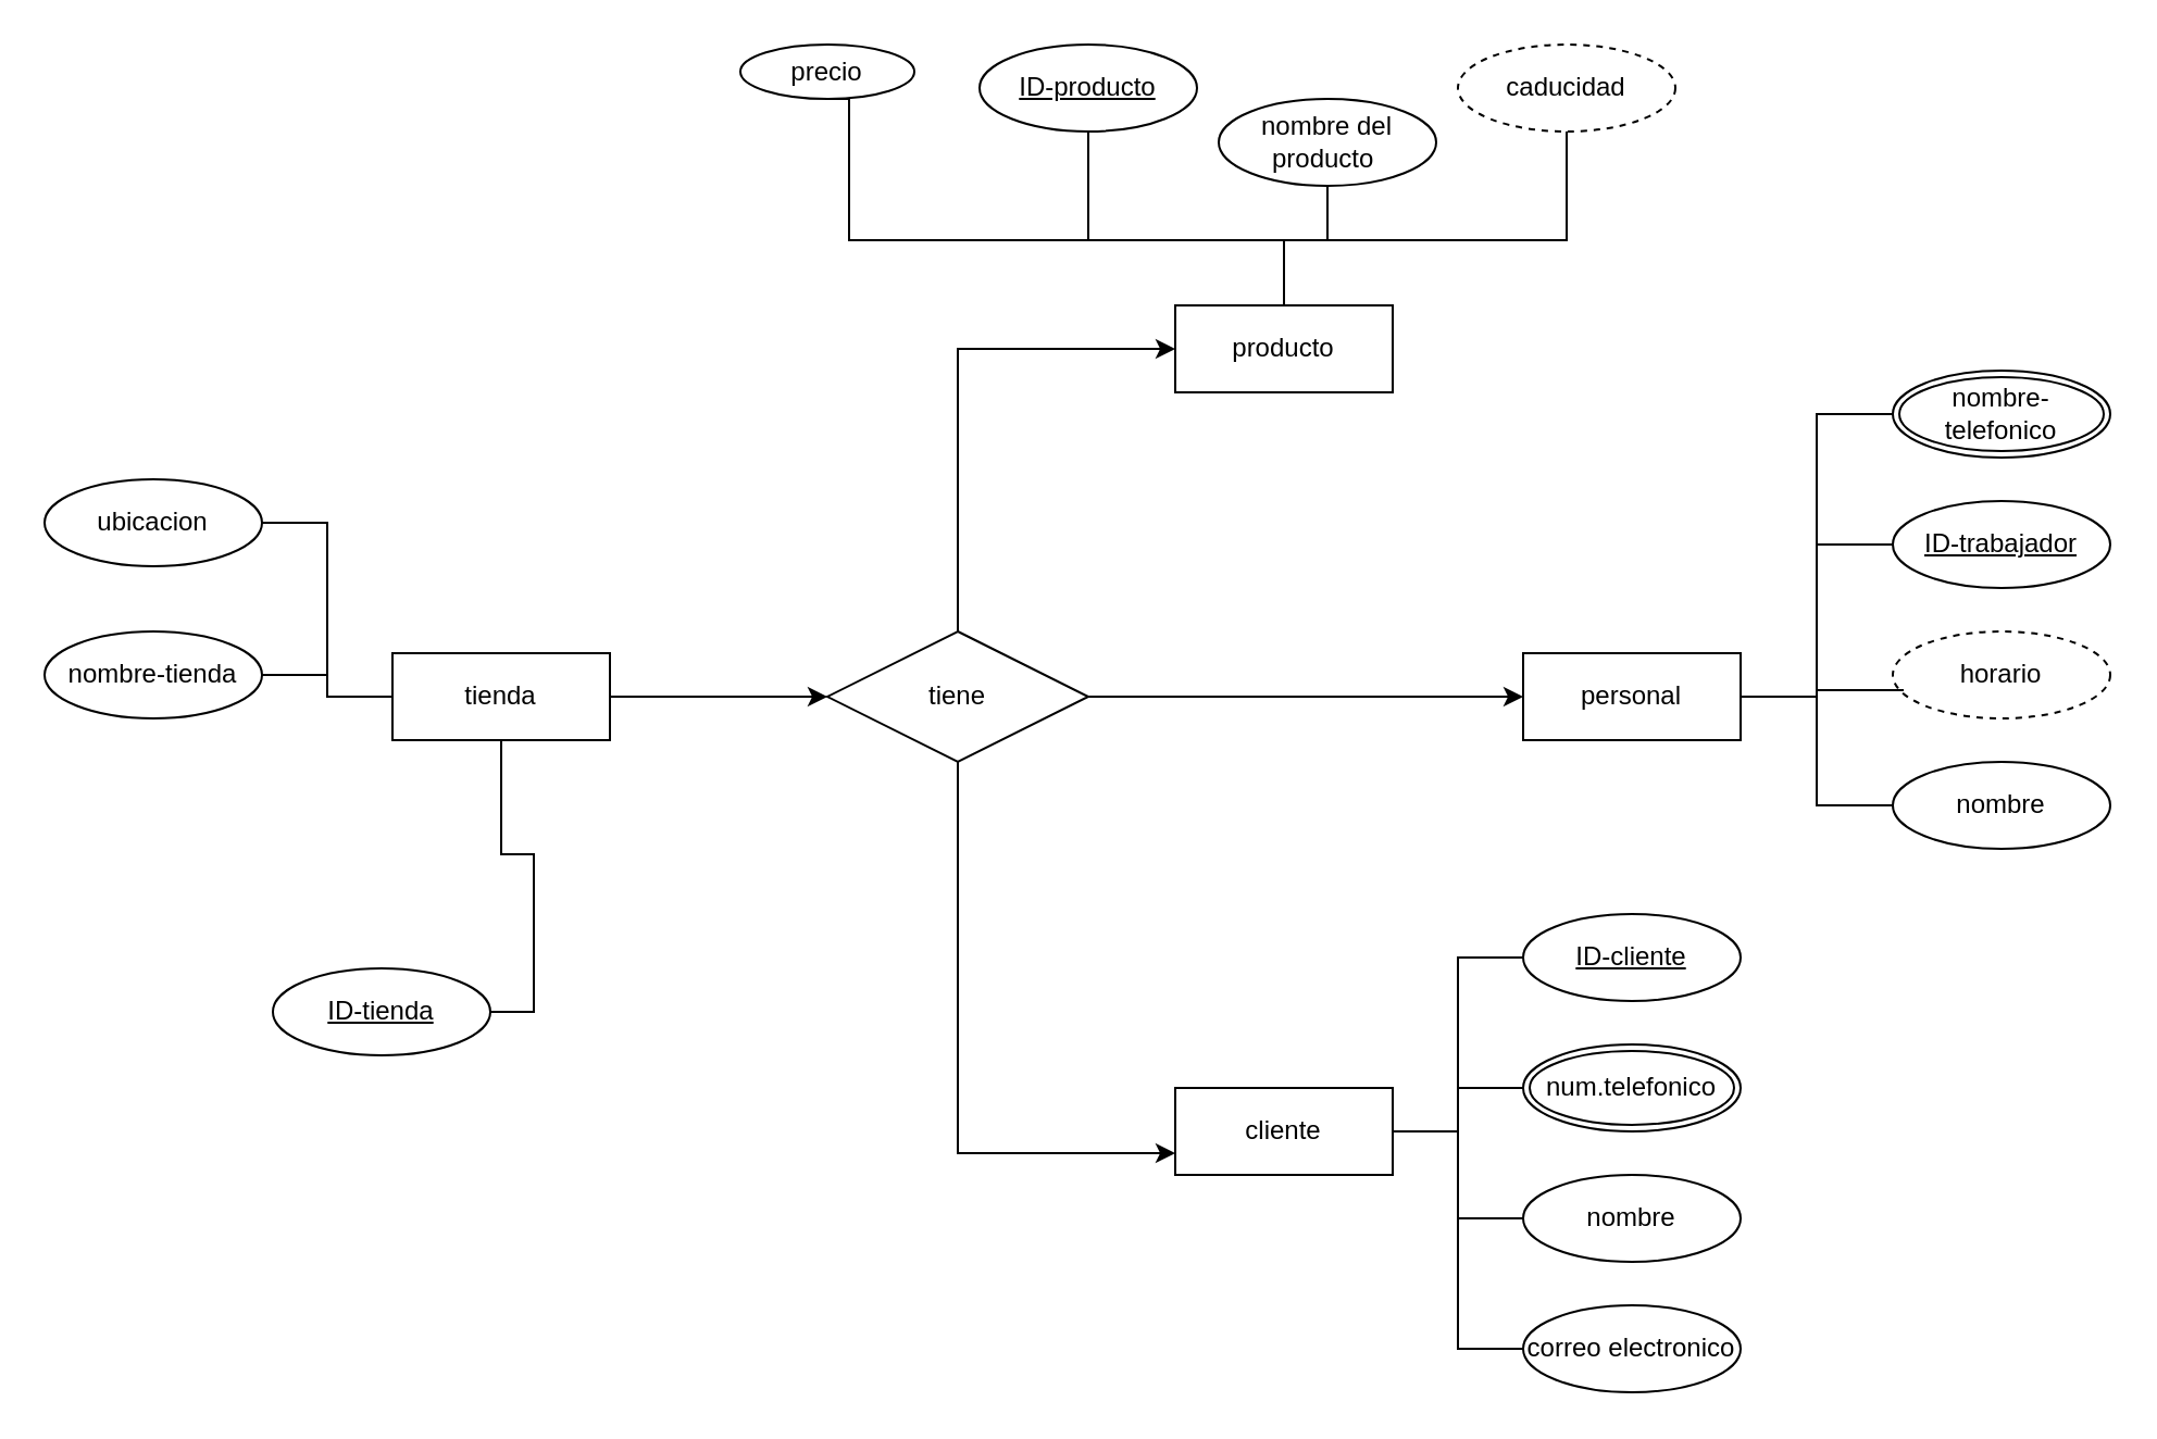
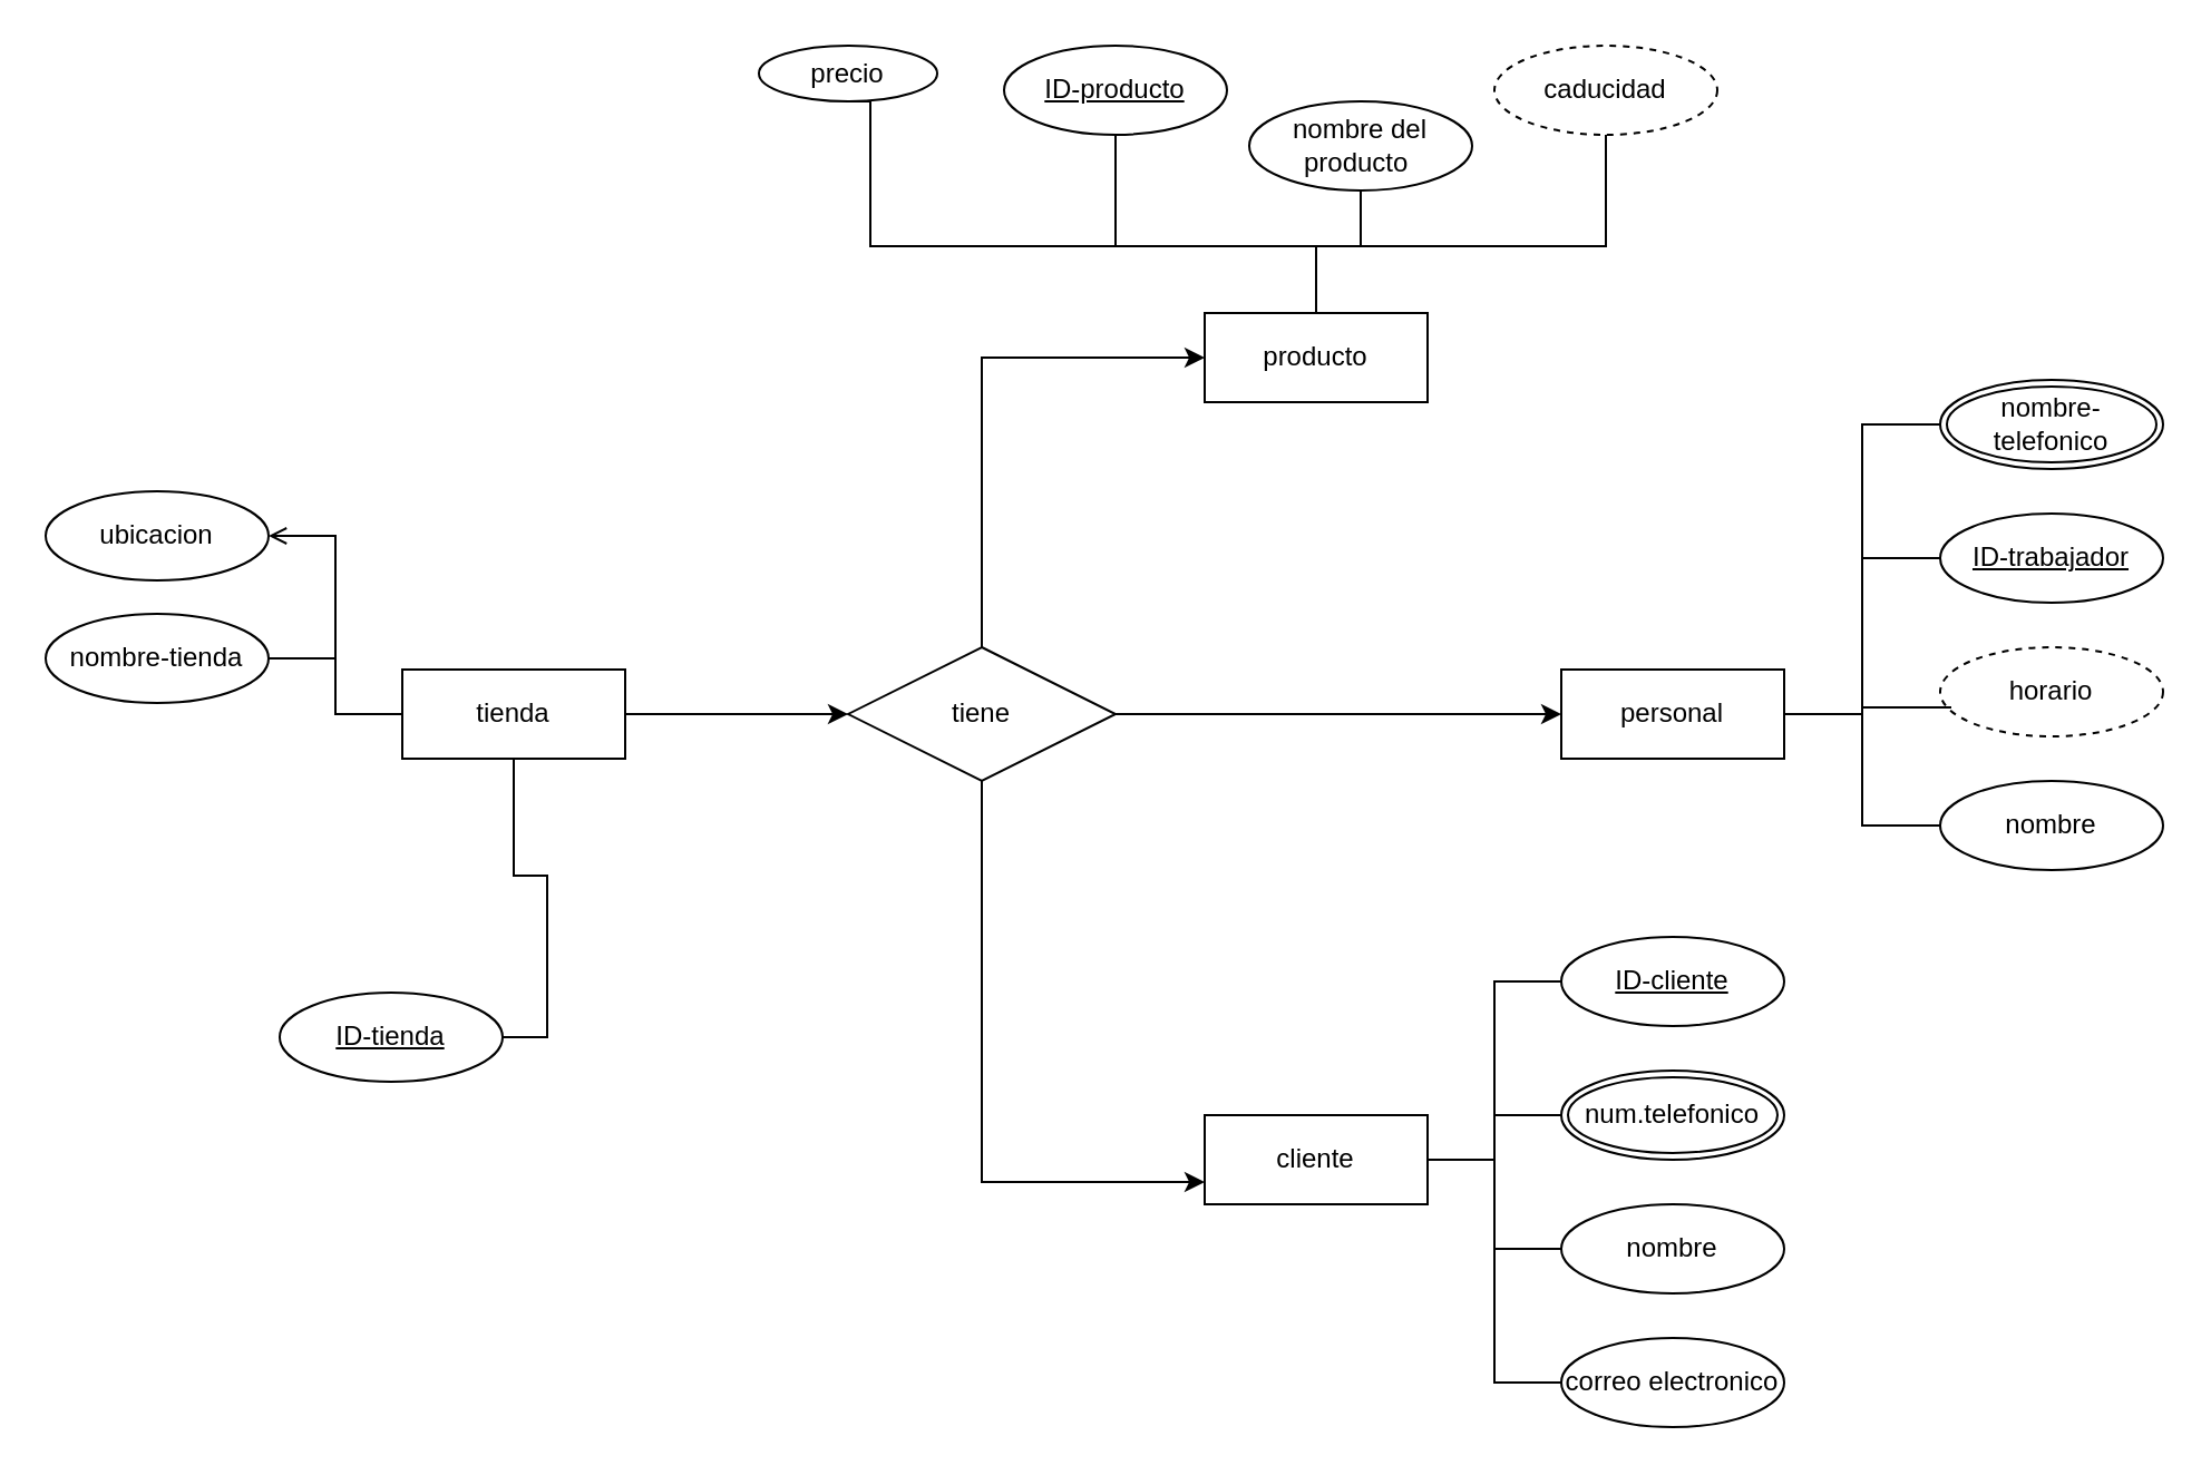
- <mxCell id="2" style="edgeStyle=orthogonalEdgeStyle;rounded=0;orthogonalLoop=1;jettySize=auto;html=1;entryX=1;entryY=0.5;entryDx=0;entryDy=0;endArrow=none;endFill=0;" edge="1" parent="1" source="6" target="7"><mxGeometry relative="1" as="geometry" /></mxCell>
+ <mxCell id="2" style="edgeStyle=orthogonalEdgeStyle;rounded=0;orthogonalLoop=1;jettySize=auto;html=1;entryX=1;entryY=0.5;entryDx=0;entryDy=0;endArrow=open;endFill=0;" edge="1" parent="1" source="6" target="7"><mxGeometry relative="1" as="geometry" /></mxCell>
- <mxCell id="8" value="nombre-tienda" style="ellipse;whiteSpace=wrap;html=1;align=center;" vertex="1" parent="1"><mxGeometry y="290" width="100" height="40" as="geometry" x="20" /></mxCell>
+ <mxCell id="8" value="nombre-tienda" style="ellipse;whiteSpace=wrap;html=1;align=center;" vertex="1" parent="1"><mxGeometry x="20" y="275" width="100" height="40" as="geometry" /></mxCell>
